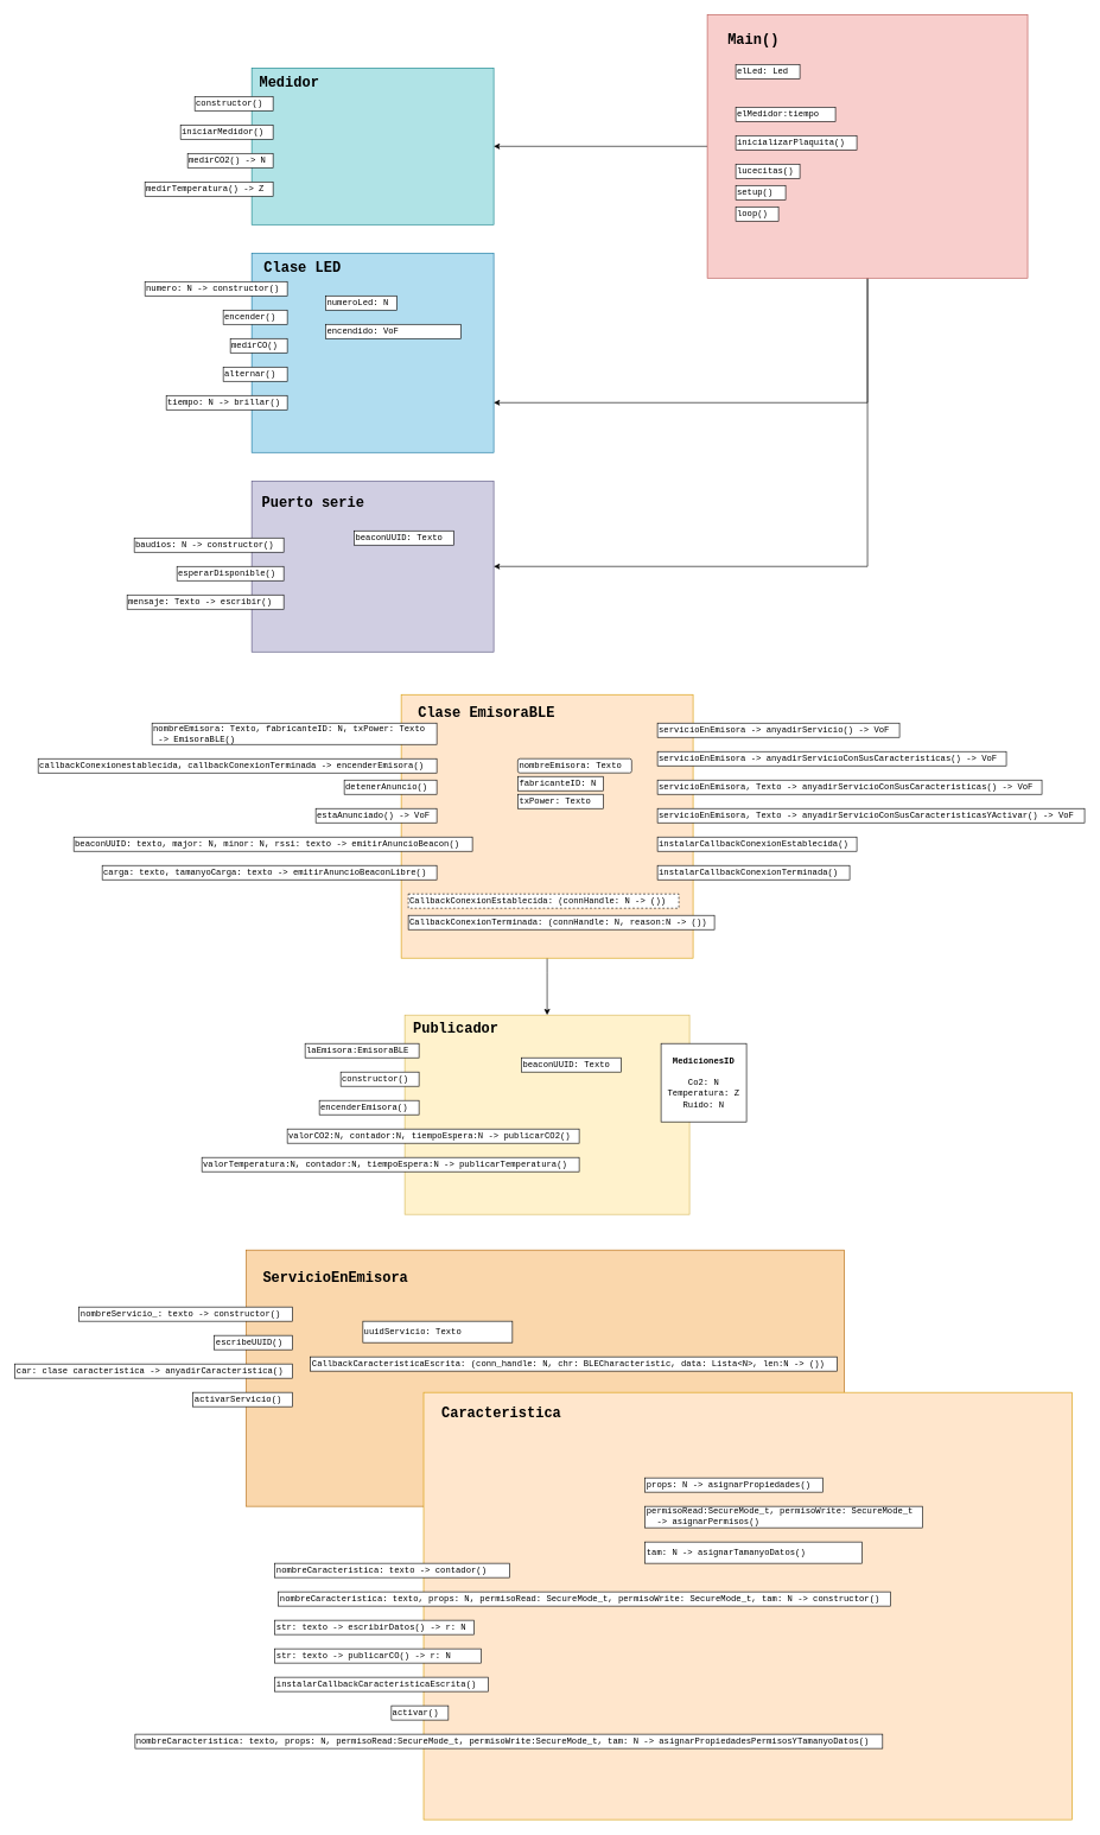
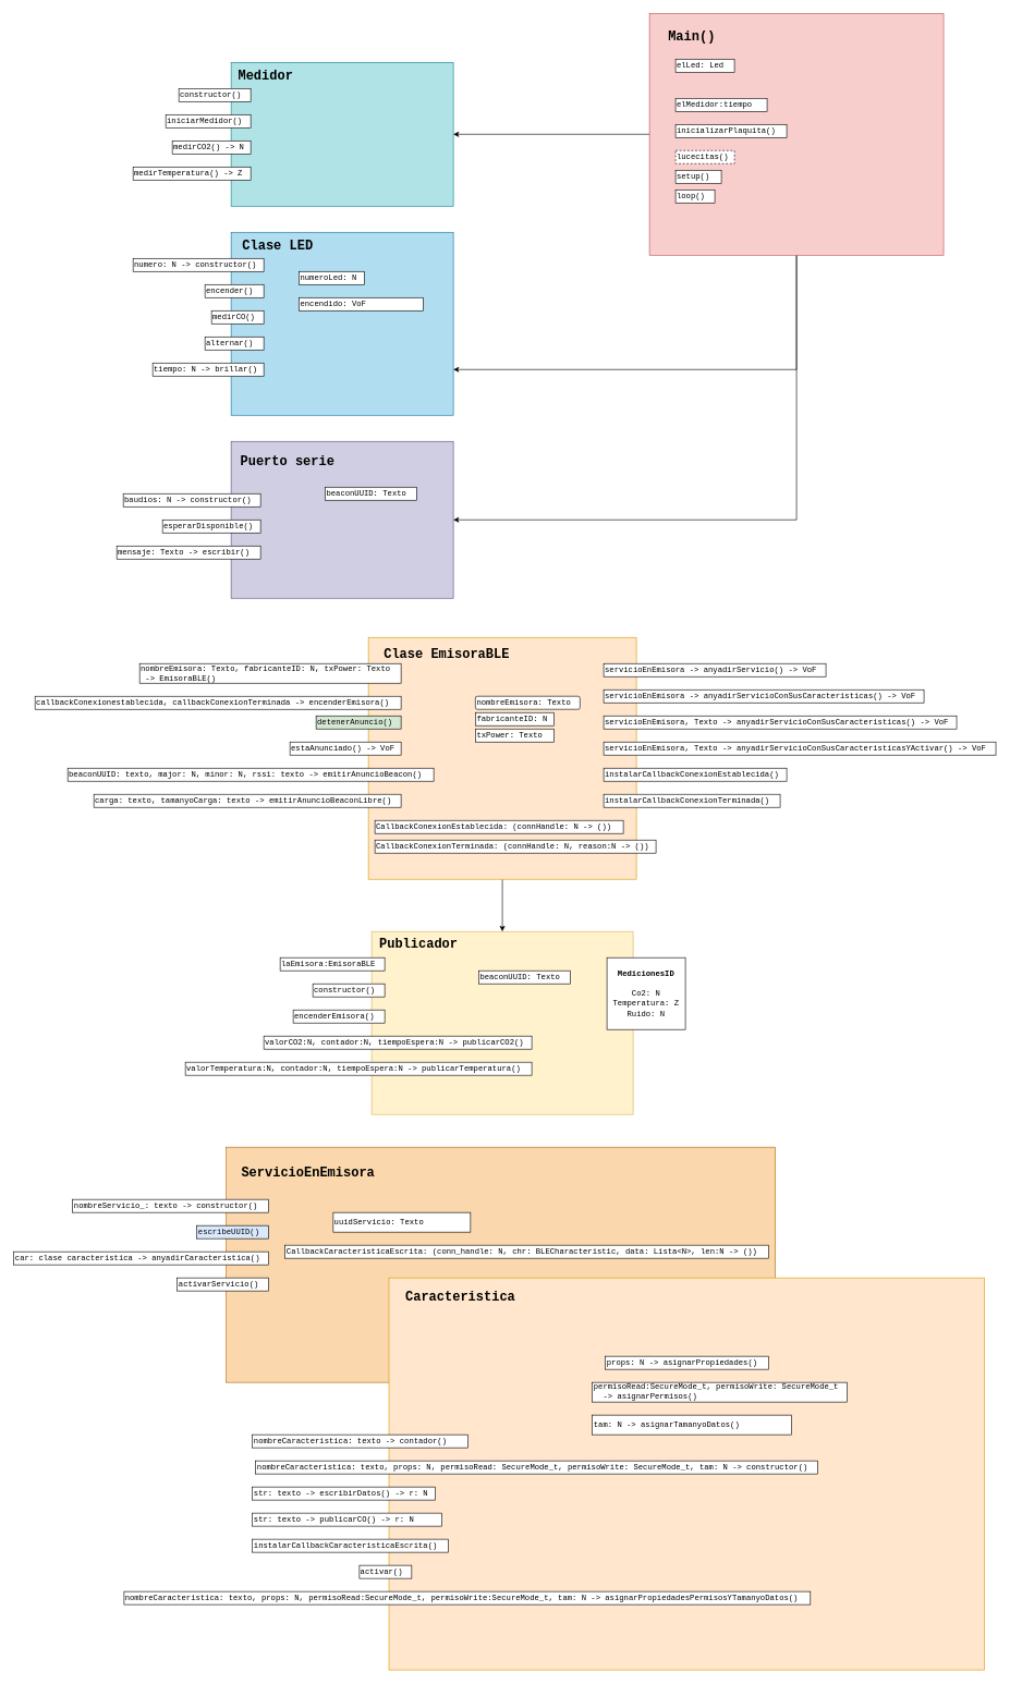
- <mxCell id="78" value="lucecitas()" style="rounded=0;whiteSpace=wrap;html=1;autosize=1;align=left;fontFamily=Courier New;" parent="1" vertex="1"><mxGeometry x="1033" y="230" width="90" height="20" as="geometry" /></mxCell>
+ <mxCell id="78" value="lucecitas()" style="rounded=0;whiteSpace=wrap;html=1;autosize=1;align=left;fontFamily=Courier New;dashed=1;" parent="1" vertex="1"><mxGeometry x="1033" y="230" width="90" height="20" as="geometry" /></mxCell>
- <mxCell id="10" value="detenerAnuncio()" style="rounded=0;whiteSpace=wrap;html=1;autosize=1;align=left;fontFamily=Courier New;" parent="1" vertex="1"><mxGeometry x="483" y="1095" width="130" height="20" as="geometry" /></mxCell>
+ <mxCell id="10" value="detenerAnuncio()" style="rounded=0;whiteSpace=wrap;html=1;autosize=1;align=left;fontFamily=Courier New;fillColor=#d5e8d4;" parent="1" vertex="1"><mxGeometry x="483" y="1095" width="130" height="20" as="geometry" /></mxCell>
- <mxCell id="68" value="CallbackConexionEstablecida: (connHandle: N -&amp;gt; ())" style="rounded=0;whiteSpace=wrap;html=1;autosize=1;align=left;fontFamily=Courier New;dashed=1;" parent="1" vertex="1"><mxGeometry x="573" y="1255" width="380" height="20" as="geometry" /></mxCell>
+ <mxCell id="68" value="CallbackConexionEstablecida: (connHandle: N -&amp;gt; ())" style="rounded=0;whiteSpace=wrap;html=1;autosize=1;align=left;fontFamily=Courier New;" parent="1" vertex="1"><mxGeometry x="573" y="1255" width="380" height="20" as="geometry" /></mxCell>
- <mxCell id="64" value="escribeUUID()" style="rounded=0;whiteSpace=wrap;html=1;autosize=1;align=left;fontFamily=Courier New;" parent="1" vertex="1"><mxGeometry x="300.5" y="1875" width="110" height="20" as="geometry" /></mxCell>
+ <mxCell id="64" value="escribeUUID()" style="rounded=0;whiteSpace=wrap;html=1;autosize=1;align=left;fontFamily=Courier New;fillColor=#dae8fc;" parent="1" vertex="1"><mxGeometry x="300.5" y="1875" width="110" height="20" as="geometry" /></mxCell>
- <mxCell id="55" value="props: N -&amp;gt; asignarPropiedades()" style="rounded=0;whiteSpace=wrap;html=1;autosize=1;align=left;fontFamily=Courier New;" parent="1" vertex="1"><mxGeometry x="905.5" y="2075" width="250" height="20" as="geometry" /></mxCell>
+ <mxCell id="55" value="props: N -&amp;gt; asignarPropiedades()" style="rounded=0;whiteSpace=wrap;html=1;autosize=1;align=left;fontFamily=Courier New;" parent="1" vertex="1"><mxGeometry x="925.5" y="2075" width="250" height="20" as="geometry" /></mxCell>
